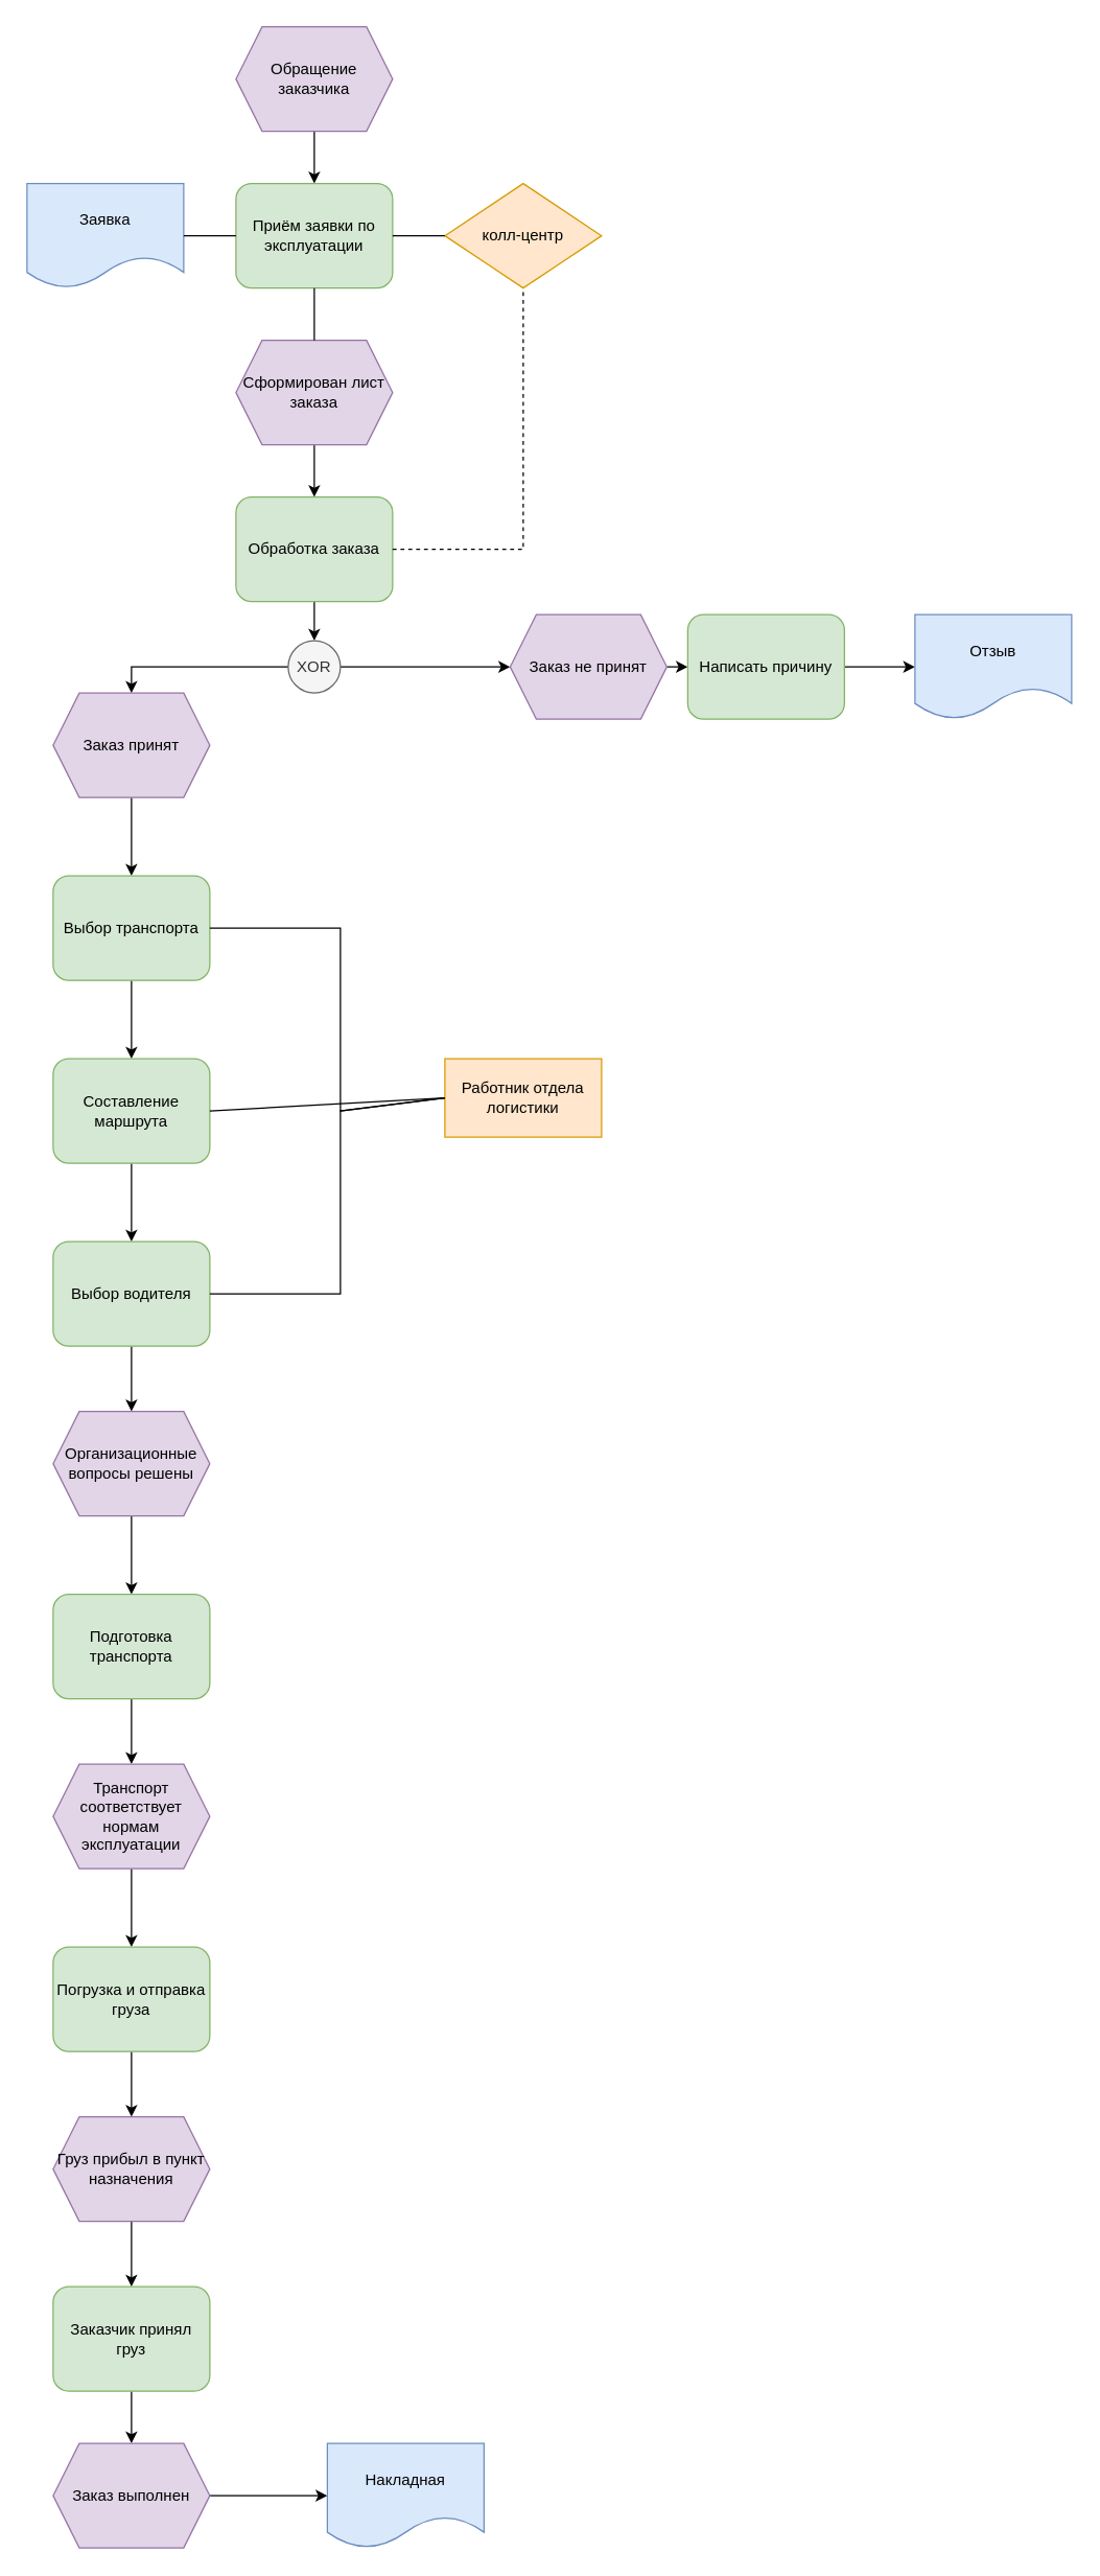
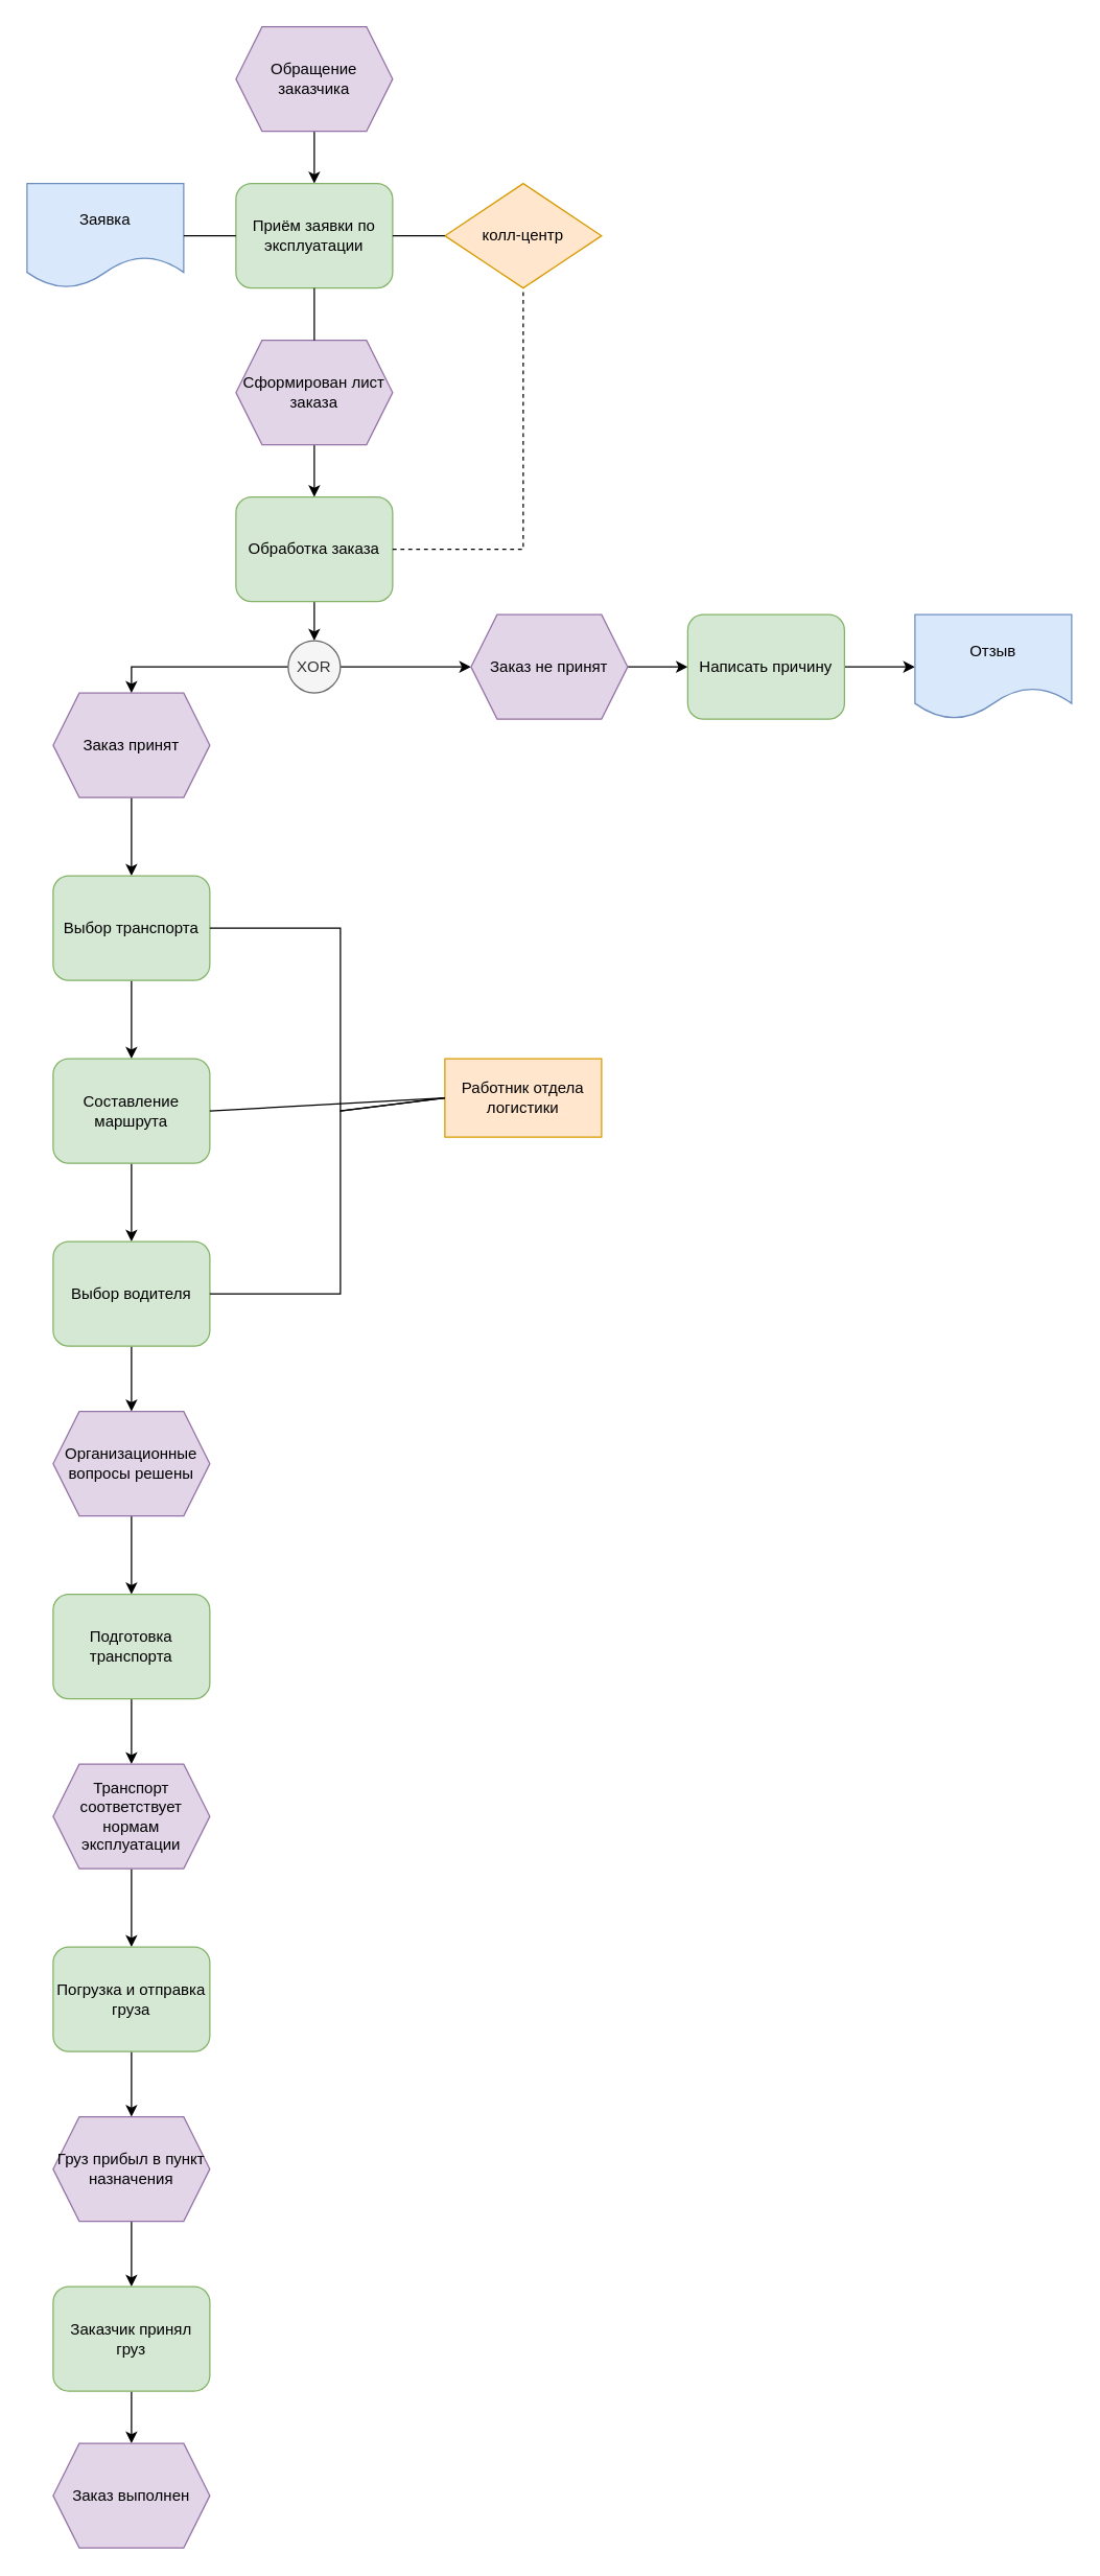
- <mxCell id="21" value="Заказ не принят" style="shape=hexagon;perimeter=hexagonPerimeter2;whiteSpace=wrap;html=1;fixedSize=1;fillColor=#e1d5e7;strokeColor=#9673a6;" vertex="1" parent="1"><mxGeometry x="390" y="470" width="120" height="80" as="geometry" /></mxCell>
+ <mxCell id="21" value="Заказ не принят" style="shape=hexagon;perimeter=hexagonPerimeter2;whiteSpace=wrap;html=1;fixedSize=1;fillColor=#e1d5e7;strokeColor=#9673a6;" vertex="1" parent="1"><mxGeometry x="360" y="470" width="120" height="80" as="geometry" /></mxCell>
- <mxCell id="47" style="edgeStyle=orthogonalEdgeStyle;rounded=0;orthogonalLoop=1;jettySize=auto;html=1;exitX=1;exitY=0.5;exitDx=0;exitDy=0;entryX=0;entryY=0.5;entryDx=0;entryDy=0;" edge="1" parent="1" source="48" target="49"><mxGeometry relative="1" as="geometry" /></mxCell>
- <mxCell id="49" value="Накладная" style="shape=document;whiteSpace=wrap;html=1;boundedLbl=1;fillColor=#dae8fc;strokeColor=#6c8ebf;" vertex="1" parent="1"><mxGeometry x="250" y="1870" width="120" height="80" as="geometry" /></mxCell>
